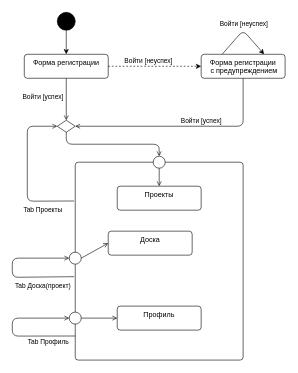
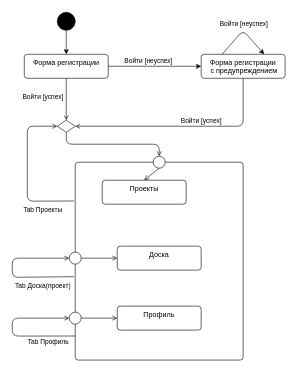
- <mxCell id="6" value="" style="endArrow=classic;html=1;rounded=0;exitX=1;exitY=0.5;exitDx=0;exitDy=0;entryX=0;entryY=0.5;entryDx=0;entryDy=0;dashed=1;" edge="1" parent="1" source="3" target="5"><mxGeometry width="50" height="50" relative="1" as="geometry"><mxPoint x="120" y="60" as="sourcePoint" /><mxPoint x="120" y="100" as="targetPoint" /></mxGeometry></mxCell>
+ <mxCell id="6" value="" style="endArrow=classic;html=1;rounded=0;exitX=1;exitY=0.5;exitDx=0;exitDy=0;entryX=0;entryY=0.5;entryDx=0;entryDy=0;" edge="1" parent="1" source="3" target="5"><mxGeometry width="50" height="50" relative="1" as="geometry"><mxPoint x="120" y="60" as="sourcePoint" /><mxPoint x="120" y="100" as="targetPoint" /></mxGeometry></mxCell>
- <mxCell id="12" value="Проекты" style="html=1;align=center;verticalAlign=top;rounded=1;absoluteArcSize=1;arcSize=10;dashed=0;whiteSpace=wrap;" vertex="1" parent="1"><mxGeometry x="195" y="310" width="140" height="40" as="geometry" /></mxCell>
+ <mxCell id="12" value="Проекты" style="html=1;align=center;verticalAlign=top;rounded=1;absoluteArcSize=1;arcSize=10;dashed=0;whiteSpace=wrap;" vertex="1" parent="1"><mxGeometry x="170" y="300" width="140" height="40" as="geometry" /></mxCell>
- <mxCell id="11" value="Доска" style="html=1;align=center;verticalAlign=top;rounded=1;absoluteArcSize=1;arcSize=10;dashed=0;whiteSpace=wrap;" vertex="1" parent="1"><mxGeometry x="180" y="385" width="140" height="40" as="geometry" /></mxCell>
+ <mxCell id="11" value="Доска" style="html=1;align=center;verticalAlign=top;rounded=1;absoluteArcSize=1;arcSize=10;dashed=0;whiteSpace=wrap;" vertex="1" parent="1"><mxGeometry x="195" y="410" width="140" height="40" as="geometry" /></mxCell>
